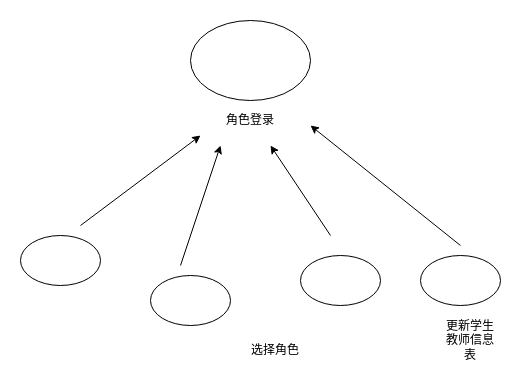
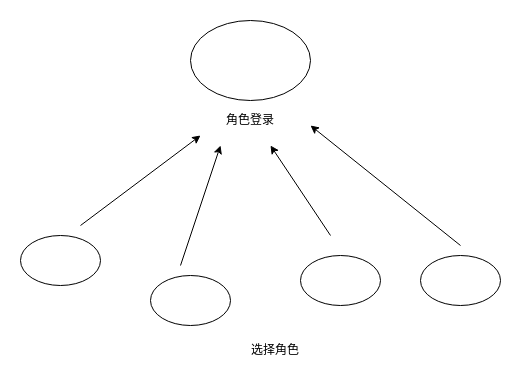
- <mxCell id="9" value="更新学生教师信息表" style="text;html=1;strokeColor=none;fillColor=none;align=center;verticalAlign=middle;whiteSpace=wrap;rounded=0;" parent="1" vertex="1"><mxGeometry x="440" y="325" width="60" height="30" as="geometry" /></mxCell>
